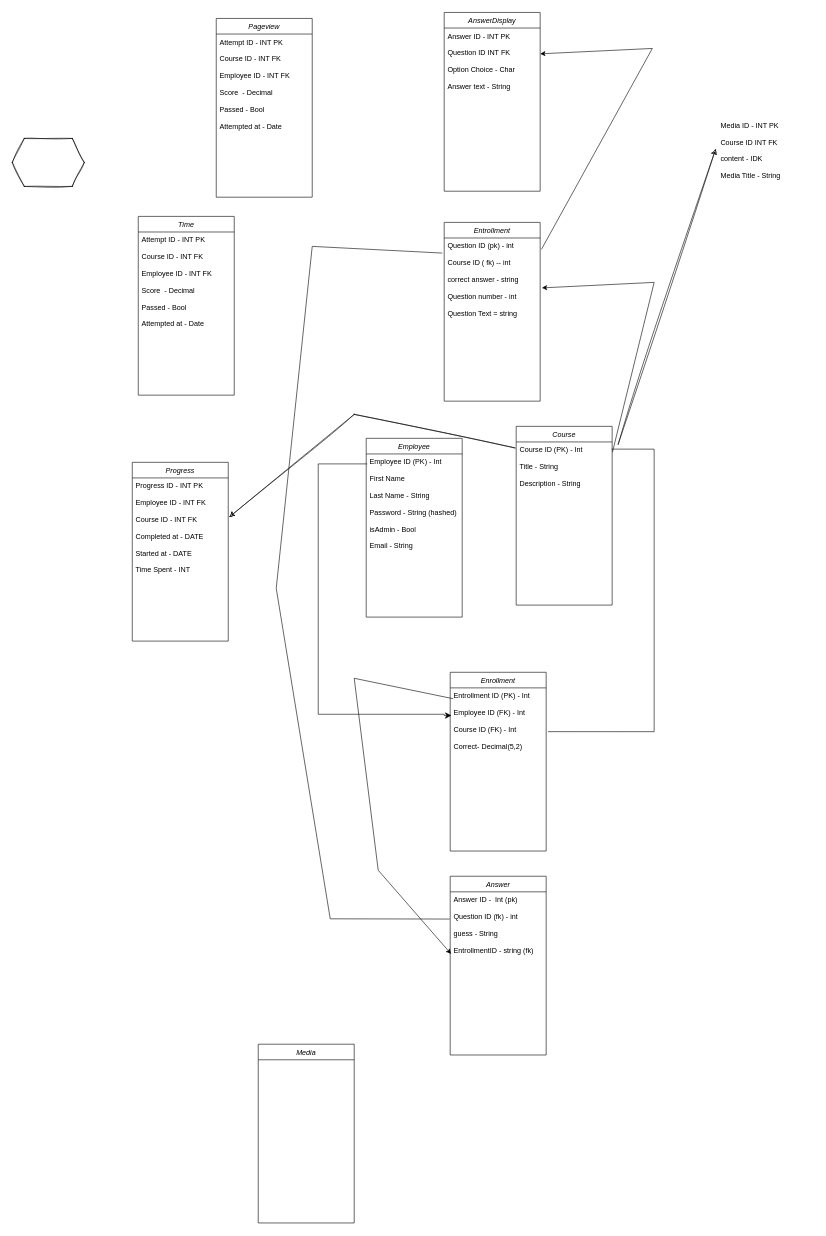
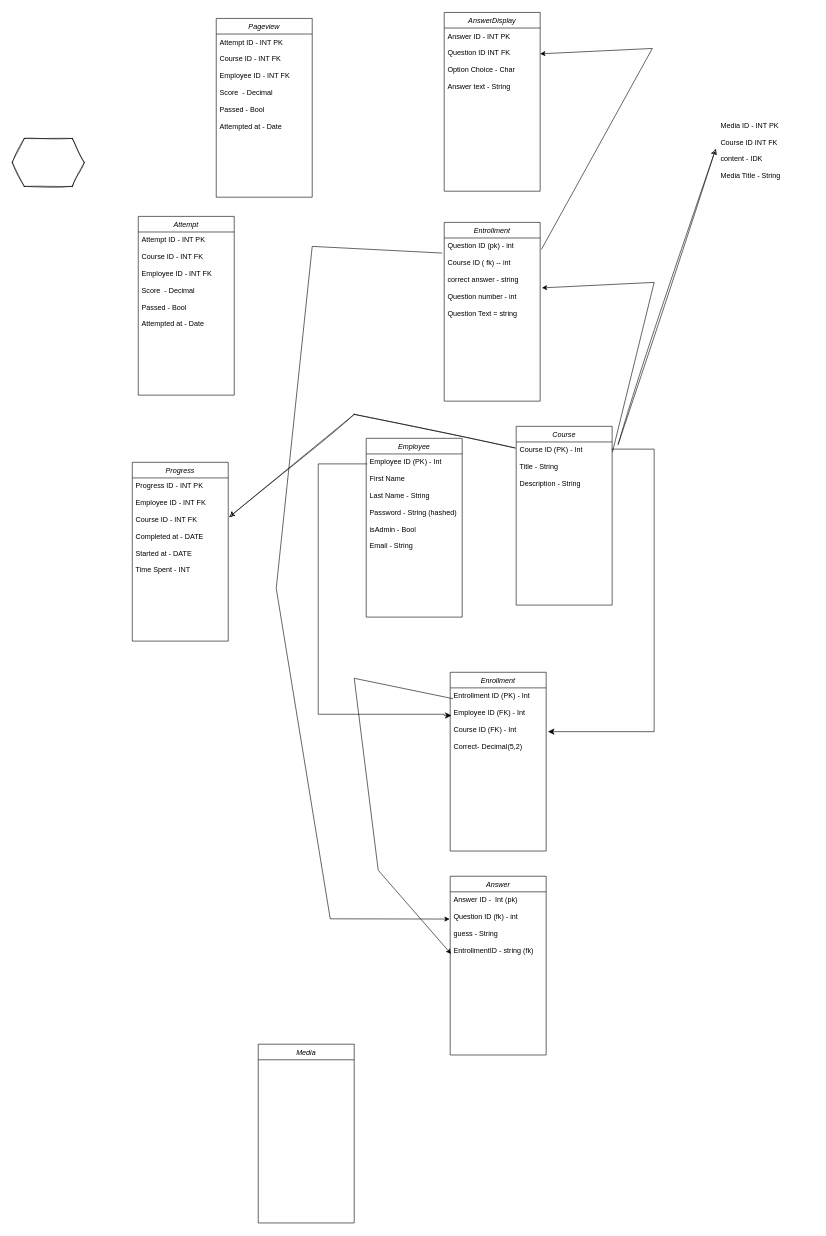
- <mxCell id="30" value="Time" style="swimlane;fontStyle=2;align=center;verticalAlign=top;childLayout=stackLayout;horizontal=1;startSize=26;horizontalStack=0;resizeParent=1;resizeLast=0;collapsible=1;marginBottom=0;rounded=0;shadow=0;strokeWidth=1;" parent="1" vertex="1"><mxGeometry x="230" y="360" width="160" height="298" as="geometry"><mxRectangle x="230" y="140" width="160" height="26" as="alternateBounds" /></mxGeometry></mxCell>
+ <mxCell id="30" value="Attempt" style="swimlane;fontStyle=2;align=center;verticalAlign=top;childLayout=stackLayout;horizontal=1;startSize=26;horizontalStack=0;resizeParent=1;resizeLast=0;collapsible=1;marginBottom=0;rounded=0;shadow=0;strokeWidth=1;" parent="1" vertex="1"><mxGeometry x="230" y="360" width="160" height="298" as="geometry"><mxRectangle x="230" y="140" width="160" height="26" as="alternateBounds" /></mxGeometry></mxCell>
- <mxCell id="12" value="" style="edgeStyle=segmentEdgeStyle;endArrow=none;html=1;curved=0;rounded=0;endSize=8;startSize=8;entryX=1.019;entryY=0.299;entryDx=0;entryDy=0;entryPerimeter=0;exitX=0.994;exitY=0.049;exitDx=0;exitDy=0;exitPerimeter=0;" parent="1" source="6" target="9" edge="1"><mxGeometry width="50" height="50" relative="1" as="geometry"><mxPoint x="1030" y="750" as="sourcePoint" /><mxPoint x="1140" y="990" as="targetPoint" /><Array as="points"><mxPoint x="1090" y="748" /><mxPoint x="1090" y="1219" /></Array></mxGeometry></mxCell>
+ <mxCell id="12" value="" style="edgeStyle=segmentEdgeStyle;endArrow=classic;html=1;curved=0;rounded=0;endSize=8;startSize=8;entryX=1.019;entryY=0.299;entryDx=0;entryDy=0;entryPerimeter=0;exitX=0.994;exitY=0.049;exitDx=0;exitDy=0;exitPerimeter=0;" parent="1" source="6" target="9" edge="1"><mxGeometry width="50" height="50" relative="1" as="geometry"><mxPoint x="1030" y="750" as="sourcePoint" /><mxPoint x="1140" y="990" as="targetPoint" /><Array as="points"><mxPoint x="1090" y="748" /><mxPoint x="1090" y="1219" /></Array></mxGeometry></mxCell>
- <mxCell id="19" value="" style="endArrow=none;html=1;rounded=0;entryX=-0.006;entryY=0.186;entryDx=0;entryDy=0;entryPerimeter=0;exitX=-0.02;exitY=0.103;exitDx=0;exitDy=0;exitPerimeter=0;" parent="1" source="14" target="17" edge="1"><mxGeometry width="50" height="50" relative="1" as="geometry"><mxPoint x="560" y="390" as="sourcePoint" /><mxPoint x="630" y="1430" as="targetPoint" /><Array as="points"><mxPoint x="520" y="410" /><mxPoint x="460" y="980" /><mxPoint x="550" y="1531" /></Array></mxGeometry></mxCell>
+ <mxCell id="19" value="" style="endArrow=classic;html=1;rounded=0;entryX=-0.006;entryY=0.186;entryDx=0;entryDy=0;entryPerimeter=0;exitX=-0.02;exitY=0.103;exitDx=0;exitDy=0;exitPerimeter=0;" parent="1" source="14" target="17" edge="1"><mxGeometry width="50" height="50" relative="1" as="geometry"><mxPoint x="560" y="390" as="sourcePoint" /><mxPoint x="630" y="1430" as="targetPoint" /><Array as="points"><mxPoint x="520" y="410" /><mxPoint x="460" y="980" /><mxPoint x="550" y="1531" /></Array></mxGeometry></mxCell>
